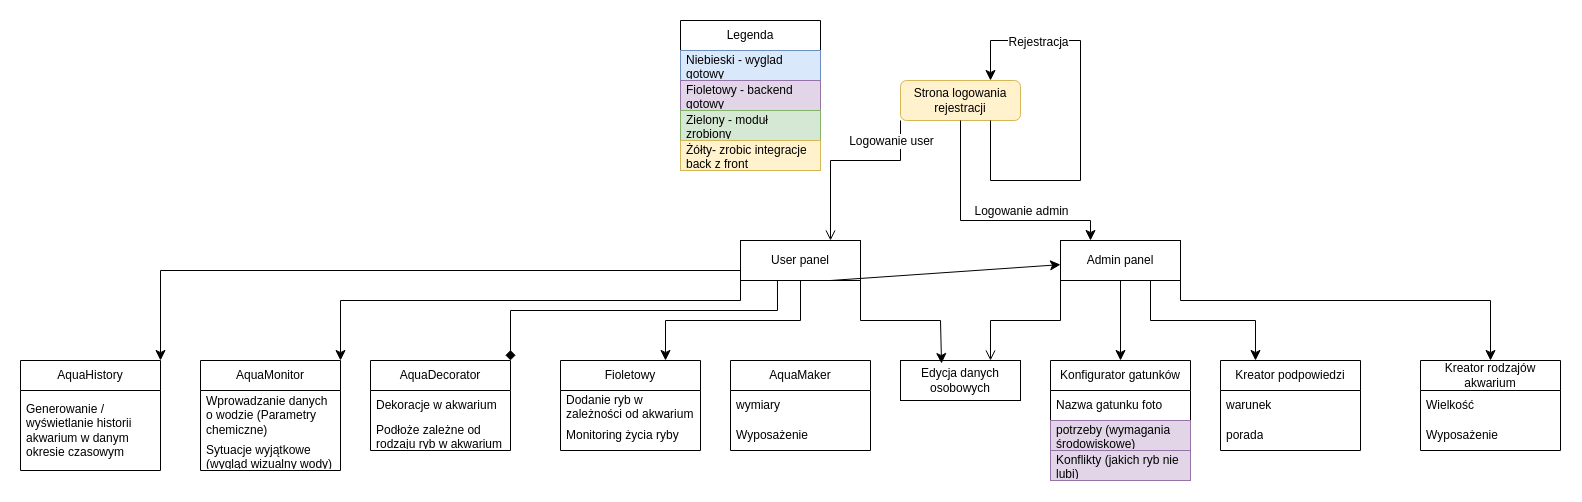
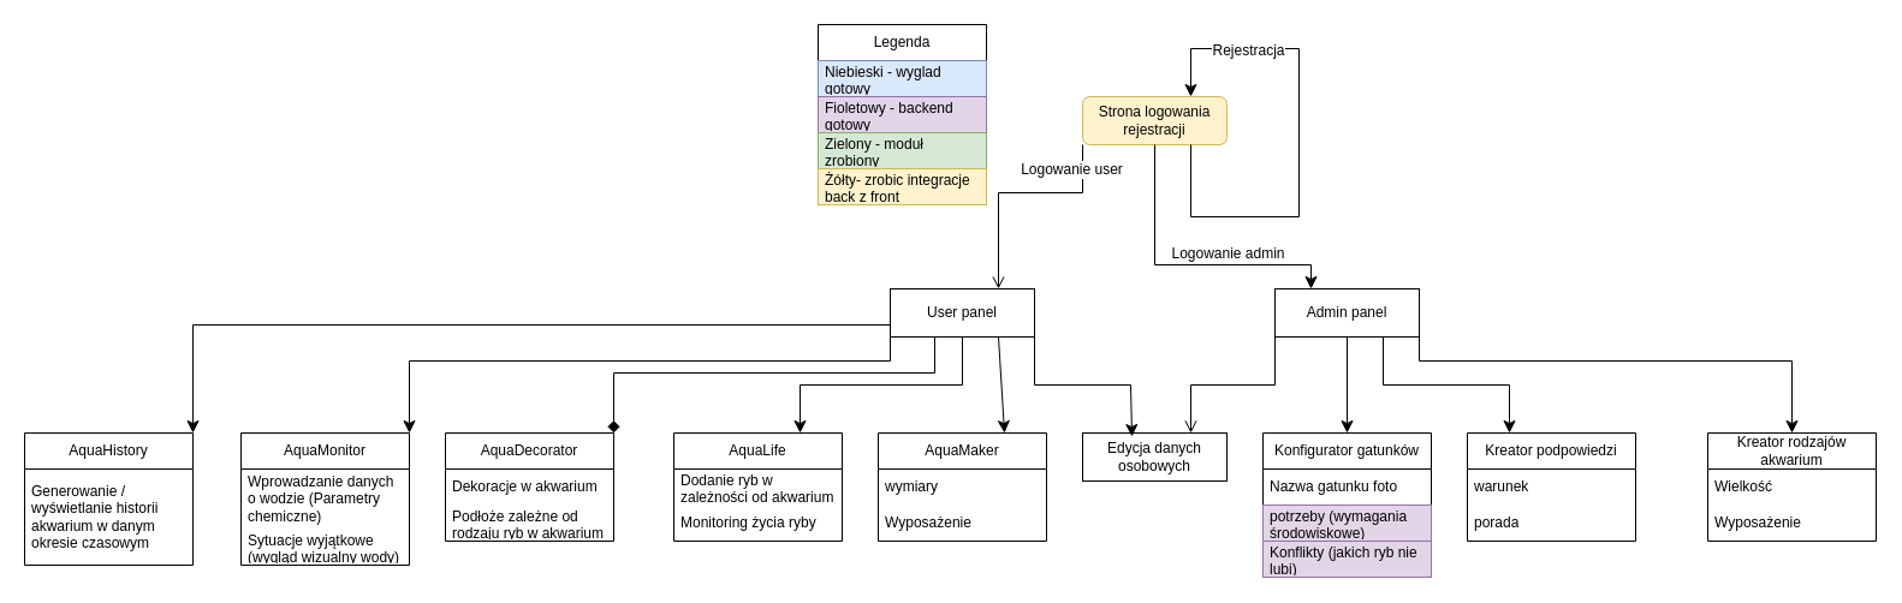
- <mxCell id="30" value="" style="endArrow=classic;html=1;rounded=0;fontSize=12;startSize=8;endSize=8;exitX=0.75;exitY=1;exitDx=0;exitDy=0;" parent="1" source="5" target="6" edge="1"><mxGeometry width="50" height="50" relative="1" as="geometry"><mxPoint x="720" y="330" as="sourcePoint" /><mxPoint x="770" y="280" as="targetPoint" /></mxGeometry></mxCell>
+ <mxCell id="30" value="" style="endArrow=classic;html=1;rounded=0;fontSize=12;startSize=8;endSize=8;exitX=0.75;exitY=1;exitDx=0;exitDy=0;entryX=0.75;entryY=0;entryDx=0;entryDy=0;" parent="1" source="5" target="27" edge="1"><mxGeometry width="50" height="50" relative="1" as="geometry"><mxPoint x="720" y="330" as="sourcePoint" /><mxPoint x="770" y="280" as="targetPoint" /></mxGeometry></mxCell>
- <mxCell id="31" value="Fioletowy" style="swimlane;fontStyle=0;childLayout=stackLayout;horizontal=1;startSize=30;horizontalStack=0;resizeParent=1;resizeParentMax=0;resizeLast=0;collapsible=1;marginBottom=0;whiteSpace=wrap;html=1;" parent="1" vertex="1"><mxGeometry x="560" y="360" width="140" height="90" as="geometry" /></mxCell>
+ <mxCell id="31" value="AquaLife" style="swimlane;fontStyle=0;childLayout=stackLayout;horizontal=1;startSize=30;horizontalStack=0;resizeParent=1;resizeParentMax=0;resizeLast=0;collapsible=1;marginBottom=0;whiteSpace=wrap;html=1;" parent="1" vertex="1"><mxGeometry x="560" y="360" width="140" height="90" as="geometry" /></mxCell>
